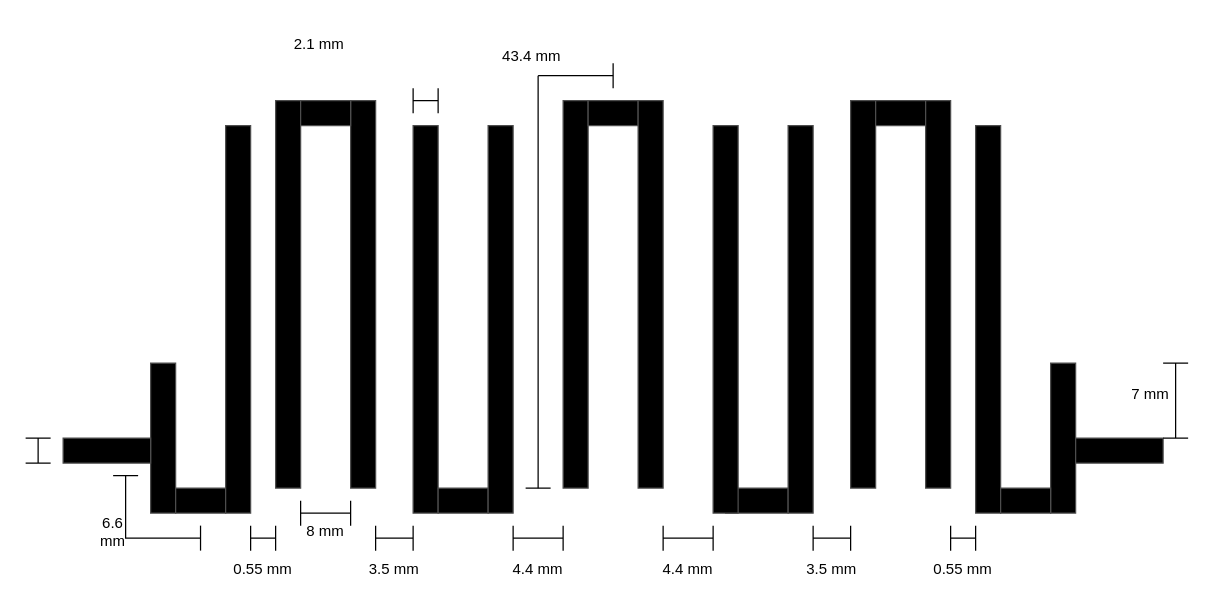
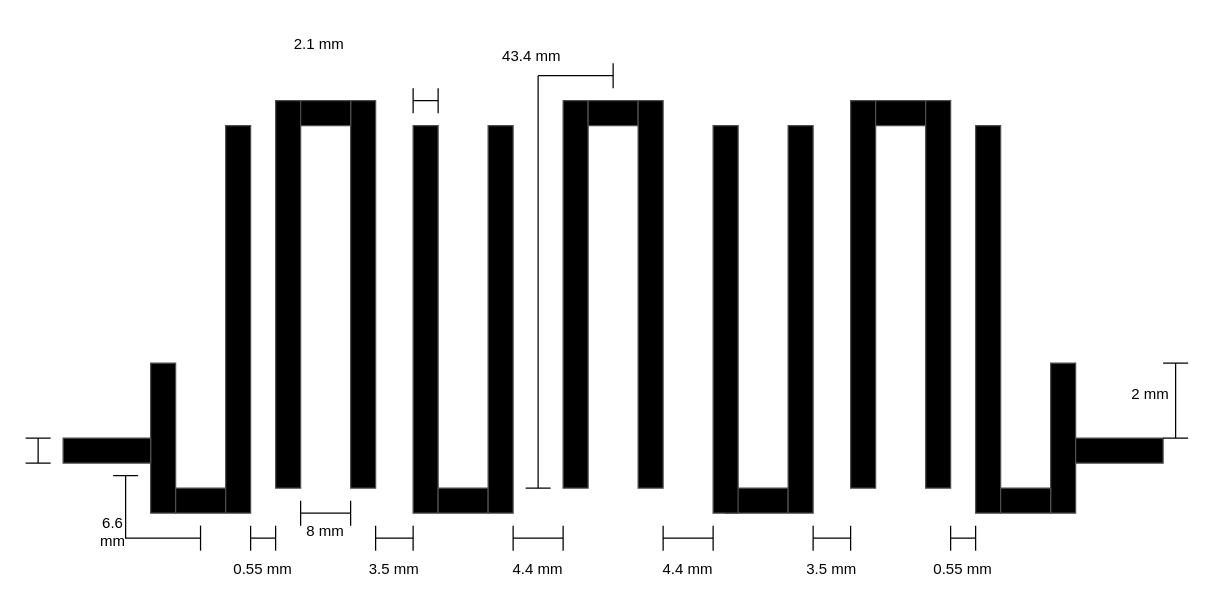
- <mxCell id="52" value="&lt;div&gt;7 mm&lt;/div&gt;" style="text;html=1;align=center;verticalAlign=middle;whiteSpace=wrap;rounded=0;" vertex="1" parent="1"><mxGeometry x="890" y="300" width="60" height="30" as="geometry" /></mxCell>
+ <mxCell id="52" value="&lt;div&gt;2 mm&lt;/div&gt;" style="text;html=1;align=center;verticalAlign=middle;whiteSpace=wrap;rounded=0;" vertex="1" parent="1"><mxGeometry x="890" y="300" width="60" height="30" as="geometry" /></mxCell>
